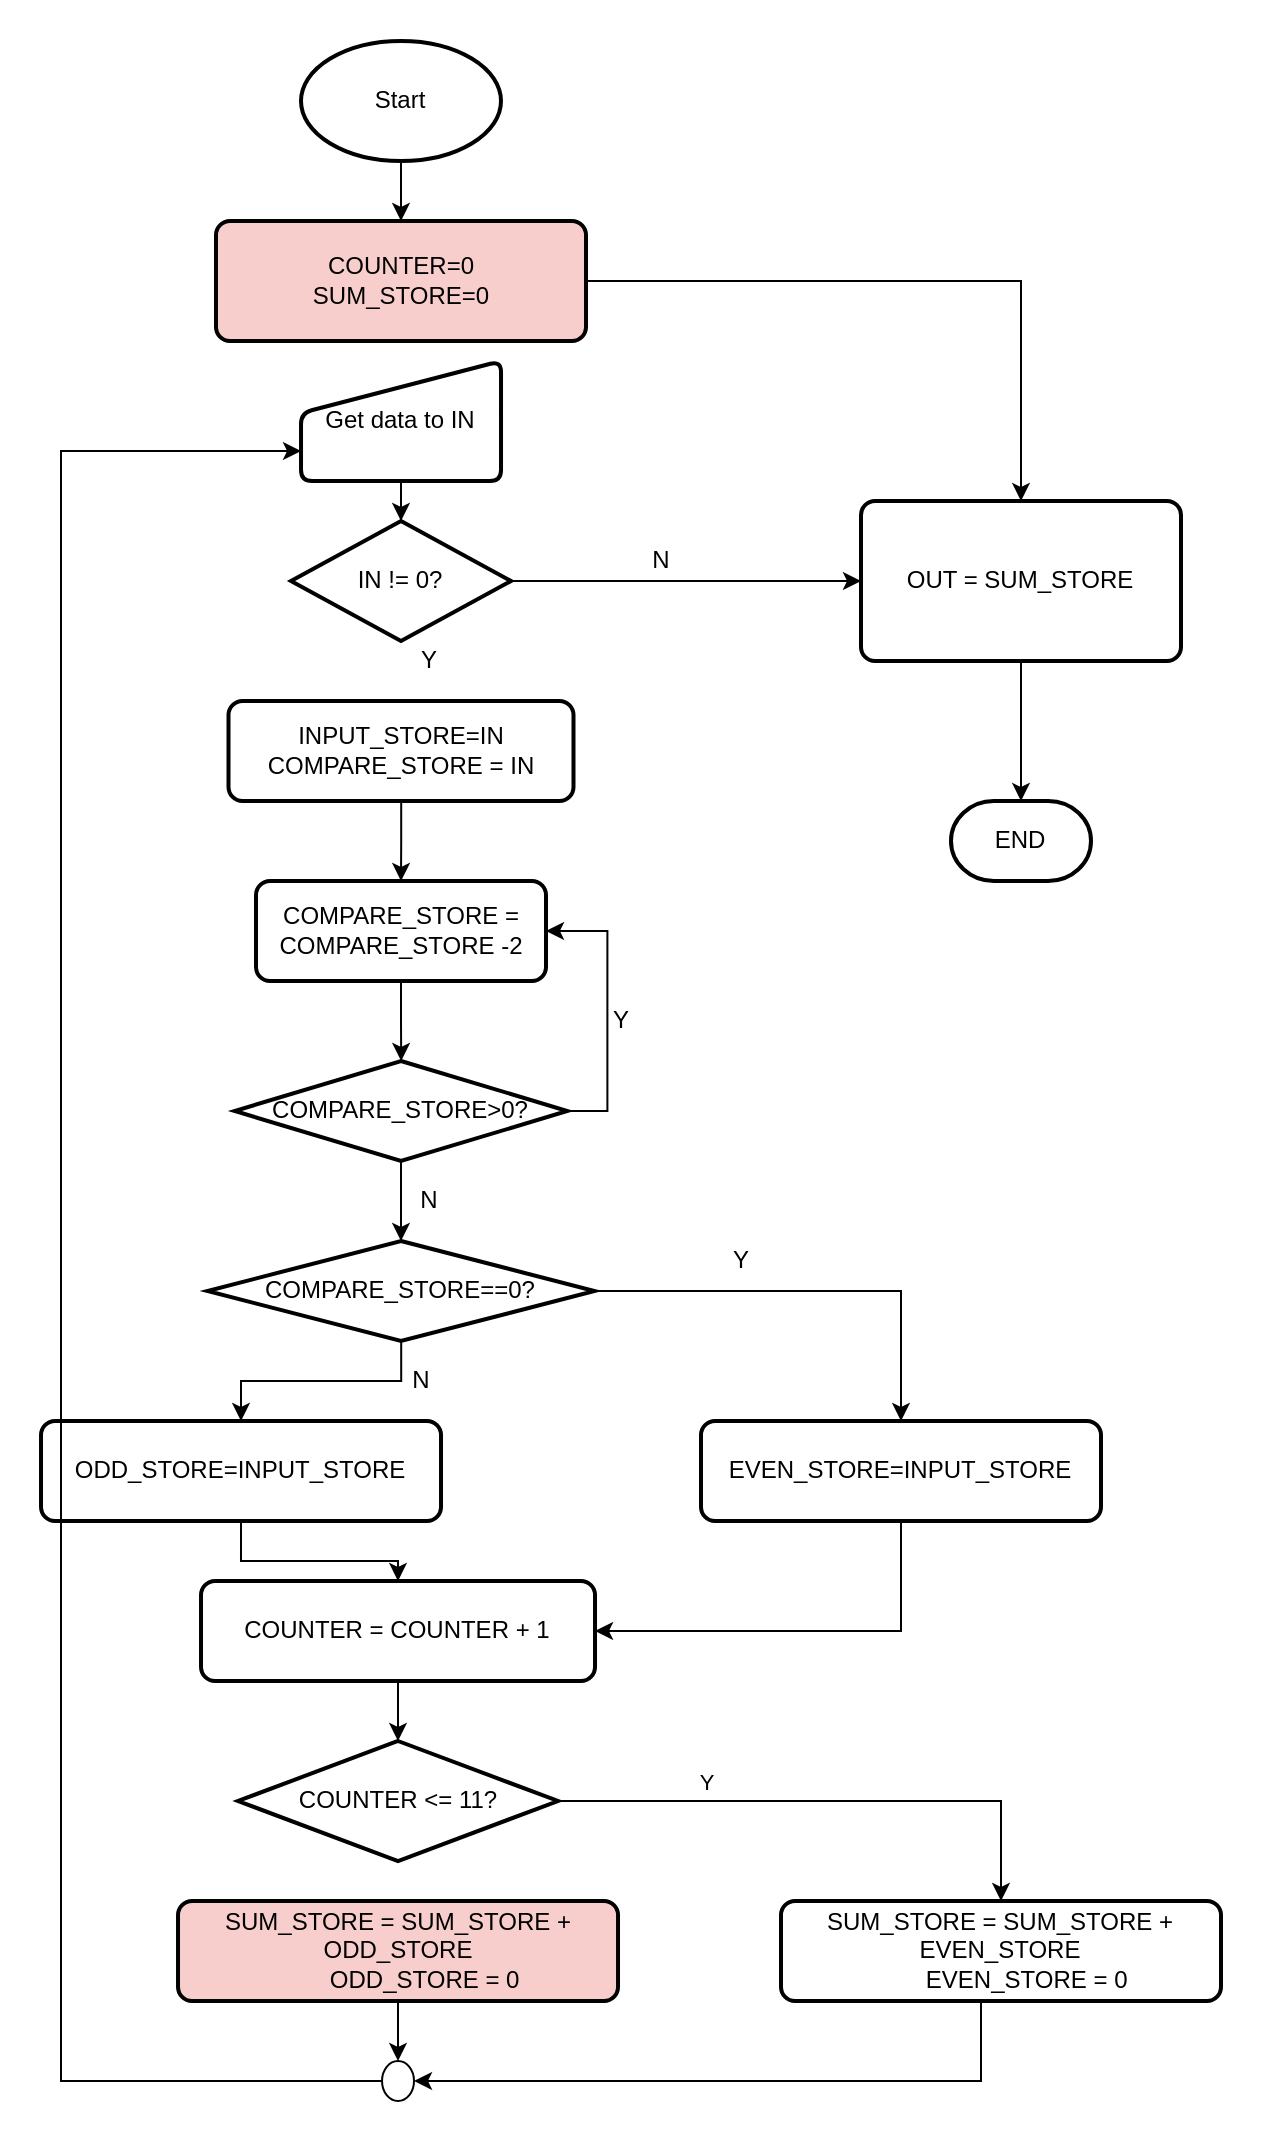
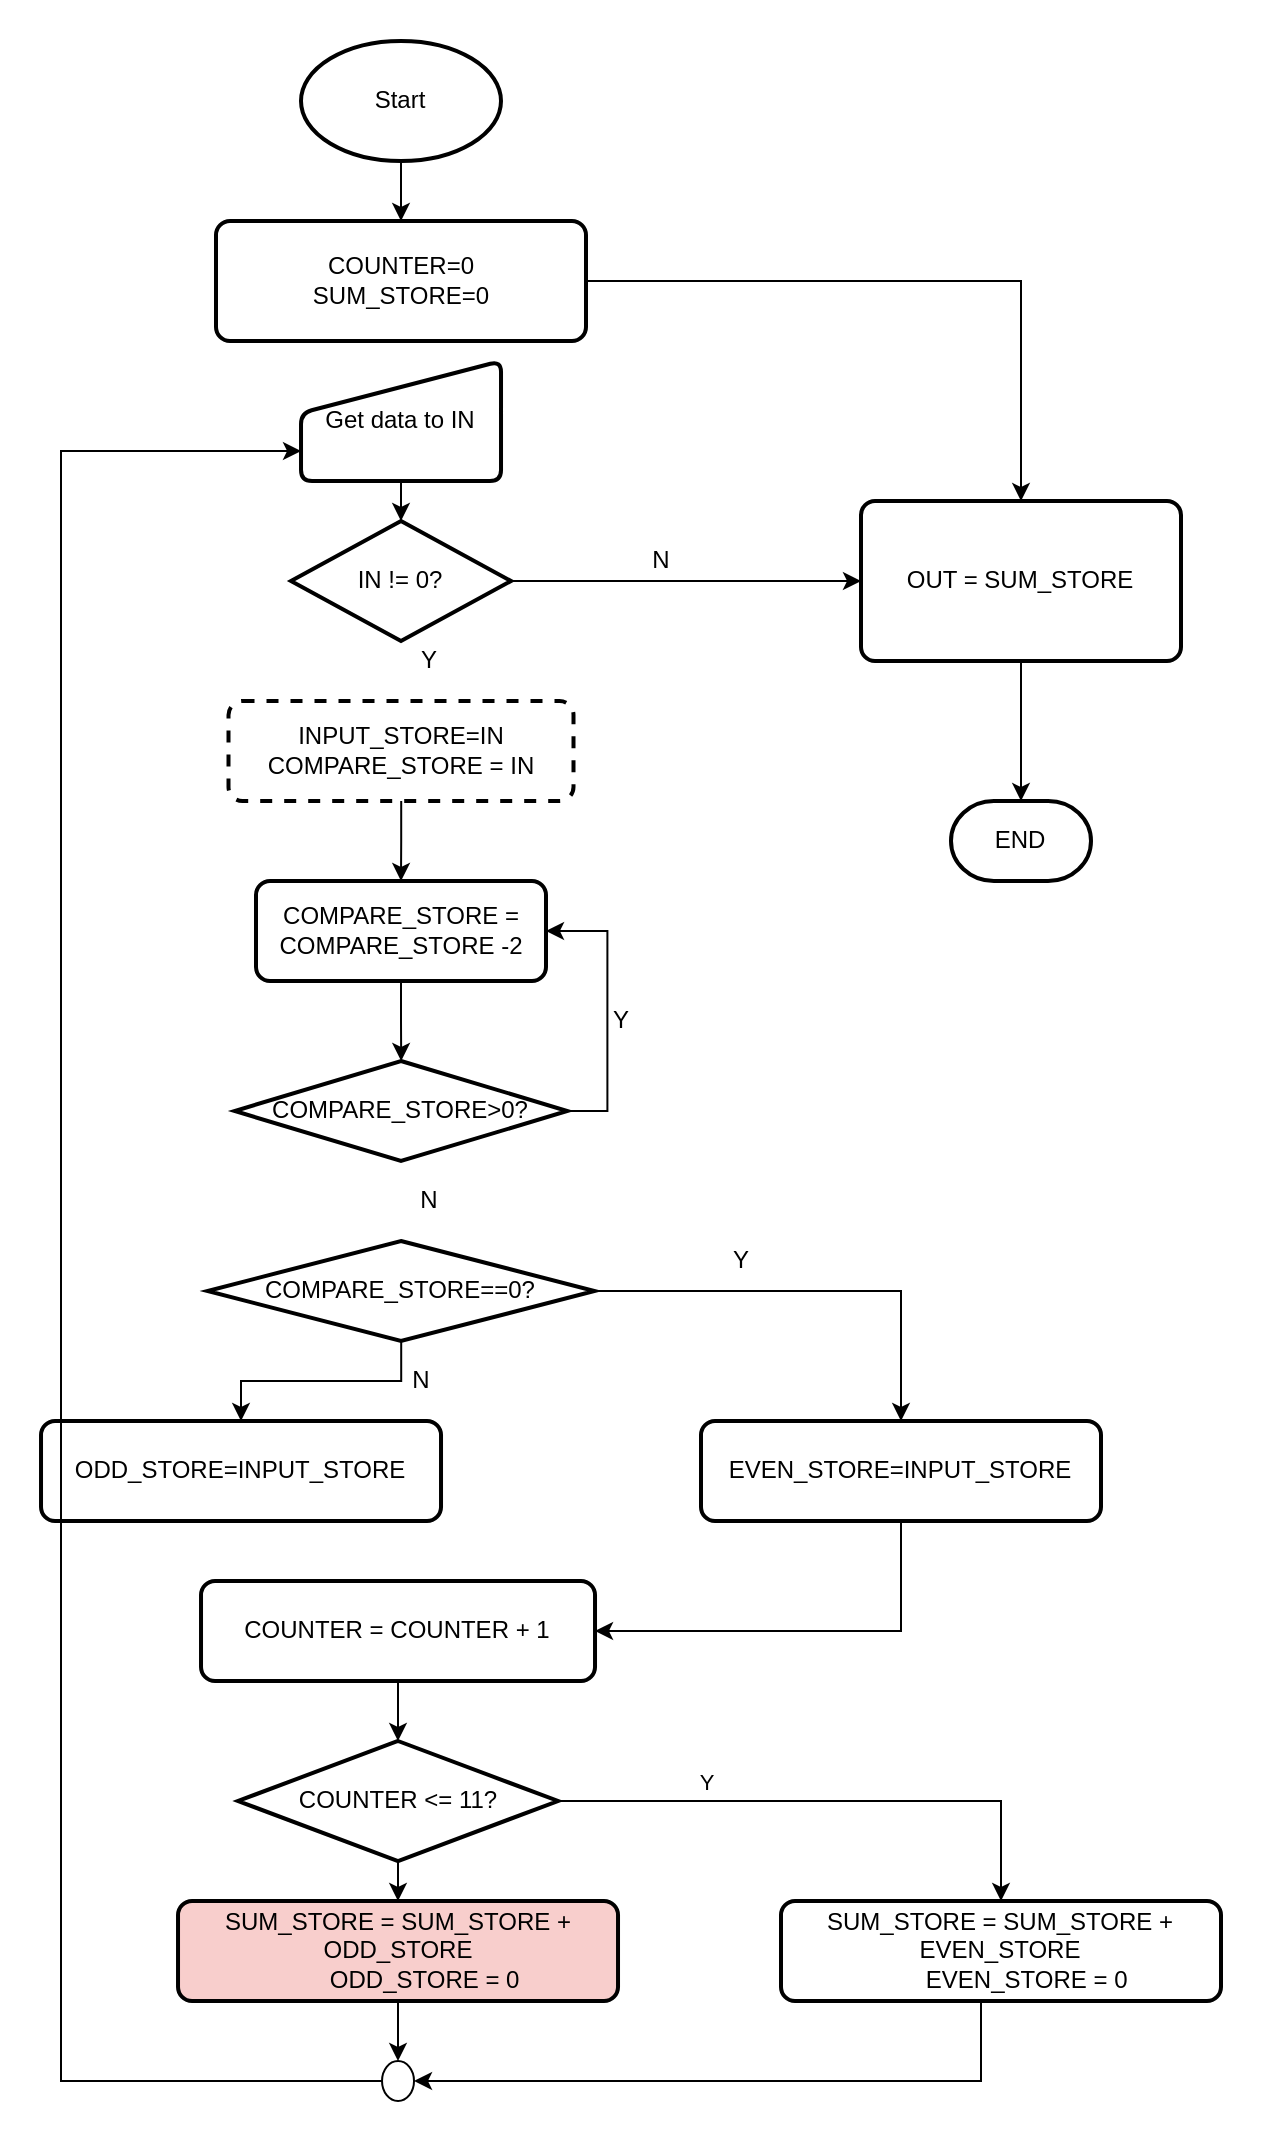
- <mxCell id="5" value="COUNTER=0&lt;br&gt;SUM_STORE=0" style="rounded=1;whiteSpace=wrap;html=1;absoluteArcSize=1;arcSize=14;strokeWidth=2;fillColor=#f8cecc;" vertex="1" parent="1"><mxGeometry x="107.5" y="110" width="185" height="60" as="geometry" /></mxCell>
+ <mxCell id="5" value="COUNTER=0&lt;br&gt;SUM_STORE=0" style="rounded=1;whiteSpace=wrap;html=1;absoluteArcSize=1;arcSize=14;strokeWidth=2;" vertex="1" parent="1"><mxGeometry x="107.5" y="110" width="185" height="60" as="geometry" /></mxCell>
- <mxCell id="9" value="INPUT_STORE=IN&lt;br&gt;COMPARE_STORE = IN" style="rounded=1;whiteSpace=wrap;html=1;absoluteArcSize=1;arcSize=14;strokeWidth=2;" vertex="1" parent="1"><mxGeometry x="113.75" y="350" width="172.5" height="50" as="geometry" /></mxCell>
+ <mxCell id="9" value="INPUT_STORE=IN&lt;br&gt;COMPARE_STORE = IN" style="rounded=1;whiteSpace=wrap;html=1;absoluteArcSize=1;arcSize=14;strokeWidth=2;dashed=1;" vertex="1" parent="1"><mxGeometry x="113.75" y="350" width="172.5" height="50" as="geometry" /></mxCell>
- <mxCell id="15" value="" style="edgeStyle=orthogonalEdgeStyle;rounded=0;orthogonalLoop=1;jettySize=auto;html=1;" edge="1" parent="1" source="16" target="20"><mxGeometry relative="1" as="geometry" /></mxCell>
- <mxCell id="25" style="edgeStyle=orthogonalEdgeStyle;rounded=0;orthogonalLoop=1;jettySize=auto;html=1;exitX=0.5;exitY=1;exitDx=0;exitDy=0;entryX=0.5;entryY=0;entryDx=0;entryDy=0;" edge="1" parent="1" source="26" target="30"><mxGeometry relative="1" as="geometry" /></mxCell>
+ <mxCell id="33" value="" style="edgeStyle=orthogonalEdgeStyle;rounded=0;orthogonalLoop=1;jettySize=auto;html=1;" edge="1" parent="1" source="34" target="38"><mxGeometry relative="1" as="geometry" /></mxCell>
